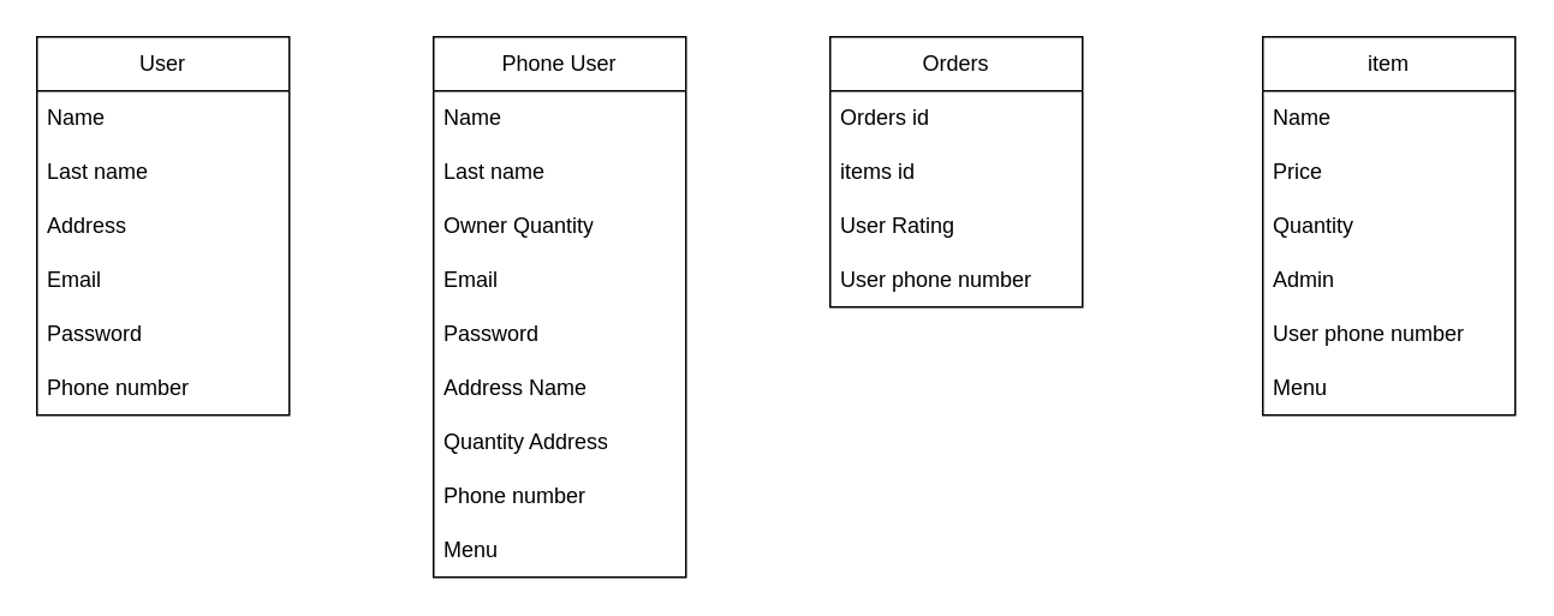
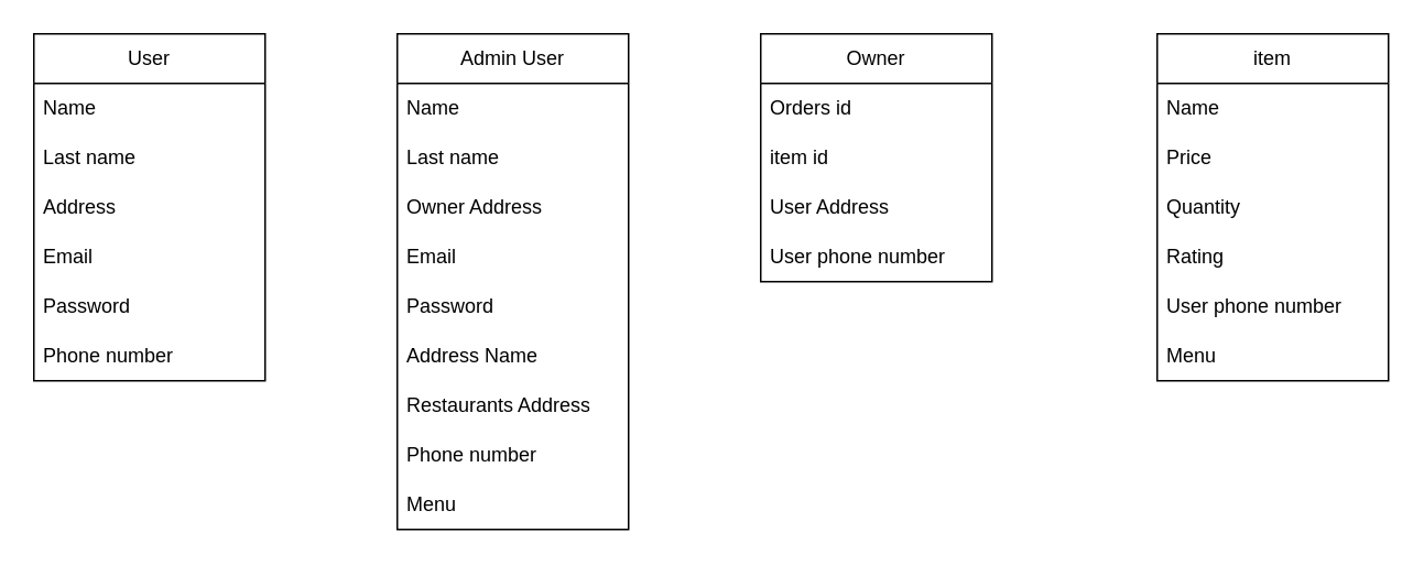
- <mxCell id="9" value="Phone User" style="swimlane;fontStyle=0;childLayout=stackLayout;horizontal=1;startSize=30;horizontalStack=0;resizeParent=1;resizeParentMax=0;resizeLast=0;collapsible=1;marginBottom=0;whiteSpace=wrap;html=1;" vertex="1" parent="1"><mxGeometry x="240" y="20" width="140" height="300" as="geometry" /></mxCell>
+ <mxCell id="9" value="Admin User" style="swimlane;fontStyle=0;childLayout=stackLayout;horizontal=1;startSize=30;horizontalStack=0;resizeParent=1;resizeParentMax=0;resizeLast=0;collapsible=1;marginBottom=0;whiteSpace=wrap;html=1;" vertex="1" parent="1"><mxGeometry x="240" y="20" width="140" height="300" as="geometry" /></mxCell>
- <mxCell id="19" value="Orders" style="swimlane;fontStyle=0;childLayout=stackLayout;horizontal=1;startSize=30;horizontalStack=0;resizeParent=1;resizeParentMax=0;resizeLast=0;collapsible=1;marginBottom=0;whiteSpace=wrap;html=1;" vertex="1" parent="1"><mxGeometry x="460" y="20" width="140" height="150" as="geometry" /></mxCell>
+ <mxCell id="19" value="Owner" style="swimlane;fontStyle=0;childLayout=stackLayout;horizontal=1;startSize=30;horizontalStack=0;resizeParent=1;resizeParentMax=0;resizeLast=0;collapsible=1;marginBottom=0;whiteSpace=wrap;html=1;" vertex="1" parent="1"><mxGeometry x="460" y="20" width="140" height="150" as="geometry" /></mxCell>
- <mxCell id="21" value="items id" style="text;strokeColor=none;fillColor=none;align=left;verticalAlign=middle;spacingLeft=4;spacingRight=4;overflow=hidden;points=[[0,0.5],[1,0.5]];portConstraint=eastwest;rotatable=0;whiteSpace=wrap;html=1;" vertex="1" parent="19"><mxGeometry y="60" width="140" height="30" as="geometry" /></mxCell>
+ <mxCell id="21" value="item id" style="text;strokeColor=none;fillColor=none;align=left;verticalAlign=middle;spacingLeft=4;spacingRight=4;overflow=hidden;points=[[0,0.5],[1,0.5]];portConstraint=eastwest;rotatable=0;whiteSpace=wrap;html=1;" vertex="1" parent="19"><mxGeometry y="60" width="140" height="30" as="geometry" /></mxCell>
- <mxCell id="12" value="Owner Quantity" style="text;strokeColor=none;fillColor=none;align=left;verticalAlign=middle;spacingLeft=4;spacingRight=4;overflow=hidden;points=[[0,0.5],[1,0.5]];portConstraint=eastwest;rotatable=0;whiteSpace=wrap;html=1;" vertex="1" parent="9"><mxGeometry y="90" width="140" height="30" as="geometry" /></mxCell>
+ <mxCell id="12" value="Owner Address" style="text;strokeColor=none;fillColor=none;align=left;verticalAlign=middle;spacingLeft=4;spacingRight=4;overflow=hidden;points=[[0,0.5],[1,0.5]];portConstraint=eastwest;rotatable=0;whiteSpace=wrap;html=1;" vertex="1" parent="9"><mxGeometry y="90" width="140" height="30" as="geometry" /></mxCell>
- <mxCell id="22" value="User Rating" style="text;strokeColor=none;fillColor=none;align=left;verticalAlign=middle;spacingLeft=4;spacingRight=4;overflow=hidden;points=[[0,0.5],[1,0.5]];portConstraint=eastwest;rotatable=0;whiteSpace=wrap;html=1;" vertex="1" parent="19"><mxGeometry y="90" width="140" height="30" as="geometry" /></mxCell>
+ <mxCell id="22" value="User Address" style="text;strokeColor=none;fillColor=none;align=left;verticalAlign=middle;spacingLeft=4;spacingRight=4;overflow=hidden;points=[[0,0.5],[1,0.5]];portConstraint=eastwest;rotatable=0;whiteSpace=wrap;html=1;" vertex="1" parent="19"><mxGeometry y="90" width="140" height="30" as="geometry" /></mxCell>
- <mxCell id="28" value="Admin" style="text;strokeColor=none;fillColor=none;align=left;verticalAlign=middle;spacingLeft=4;spacingRight=4;overflow=hidden;points=[[0,0.5],[1,0.5]];portConstraint=eastwest;rotatable=0;whiteSpace=wrap;html=1;" vertex="1" parent="24"><mxGeometry y="120" width="140" height="30" as="geometry" /></mxCell>
+ <mxCell id="28" value="Rating" style="text;strokeColor=none;fillColor=none;align=left;verticalAlign=middle;spacingLeft=4;spacingRight=4;overflow=hidden;points=[[0,0.5],[1,0.5]];portConstraint=eastwest;rotatable=0;whiteSpace=wrap;html=1;" vertex="1" parent="24"><mxGeometry y="120" width="140" height="30" as="geometry" /></mxCell>
- <mxCell id="16" value="Quantity Address" style="text;strokeColor=none;fillColor=none;align=left;verticalAlign=middle;spacingLeft=4;spacingRight=4;overflow=hidden;points=[[0,0.5],[1,0.5]];portConstraint=eastwest;rotatable=0;whiteSpace=wrap;html=1;" vertex="1" parent="9"><mxGeometry y="210" width="140" height="30" as="geometry" /></mxCell>
+ <mxCell id="16" value="Restaurants Address" style="text;strokeColor=none;fillColor=none;align=left;verticalAlign=middle;spacingLeft=4;spacingRight=4;overflow=hidden;points=[[0,0.5],[1,0.5]];portConstraint=eastwest;rotatable=0;whiteSpace=wrap;html=1;" vertex="1" parent="9"><mxGeometry y="210" width="140" height="30" as="geometry" /></mxCell>
